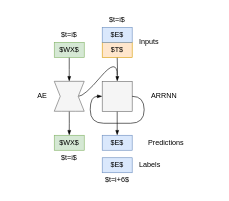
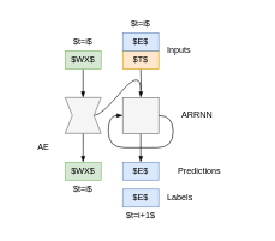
- <mxCell id="23" value="AE" style="text;html=1;strokeColor=none;fillColor=none;align=right;verticalAlign=middle;whiteSpace=wrap;rounded=0;" vertex="1" parent="1"><mxGeometry x="20" y="145" width="60" height="30" as="geometry" /></mxCell>
+ <mxCell id="23" value="AE" style="text;html=1;strokeColor=none;fillColor=none;align=right;verticalAlign=middle;whiteSpace=wrap;rounded=0;" vertex="1" parent="1"><mxGeometry x="10" y="190" width="60" height="30" as="geometry" /></mxCell>
- <mxCell id="15" value="$t=i+6$" style="text;html=1;strokeColor=none;fillColor=none;align=center;verticalAlign=middle;whiteSpace=wrap;rounded=0;" parent="1" vertex="1"><mxGeometry x="170" y="287.5" width="50" height="25" as="geometry" /></mxCell>
+ <mxCell id="15" value="$t=i+1$" style="text;html=1;strokeColor=none;fillColor=none;align=center;verticalAlign=middle;whiteSpace=wrap;rounded=0;" parent="1" vertex="1"><mxGeometry x="170" y="287.5" width="50" height="25" as="geometry" /></mxCell>
